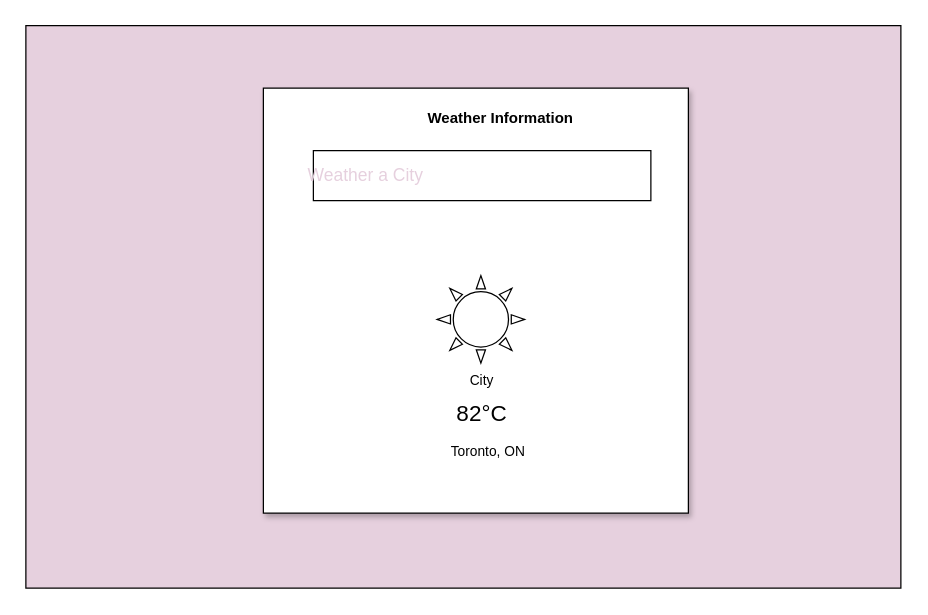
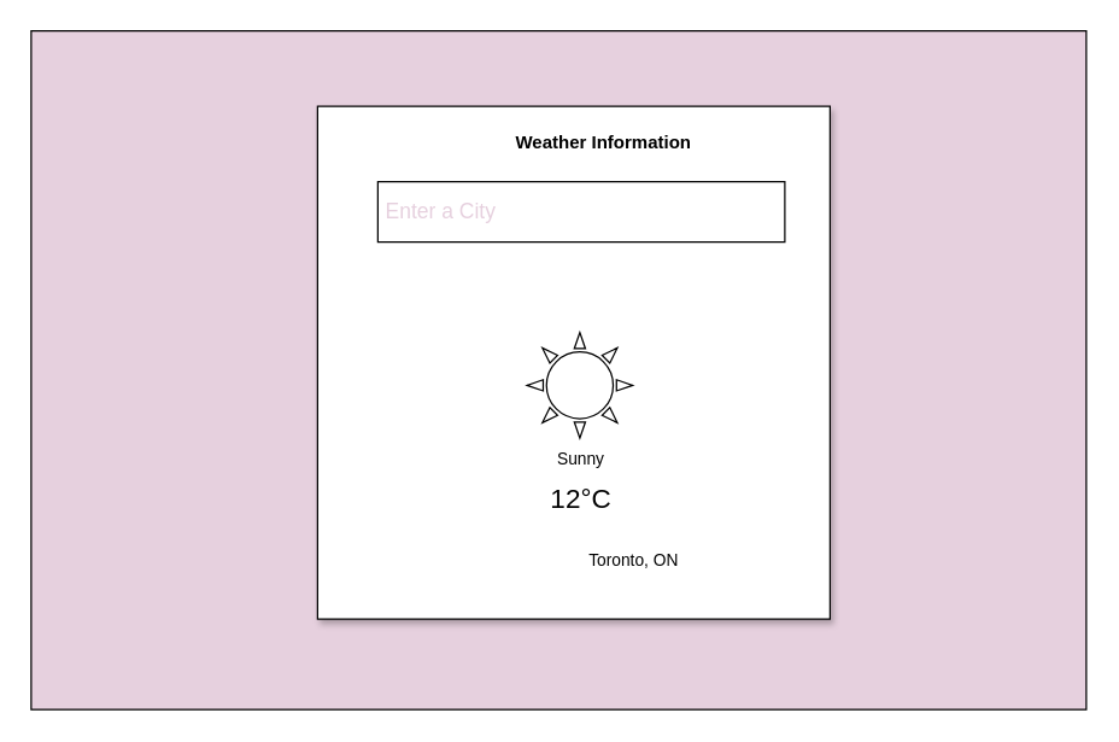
- <mxCell id="6" value="&lt;font color=&quot;#e6d0de&quot; style=&quot;font-size: 14px;&quot;&gt;Weather a City&lt;/font&gt;" style="text;html=1;strokeColor=none;fillColor=none;align=center;verticalAlign=middle;whiteSpace=wrap;rounded=0;shadow=0;" vertex="1" parent="1"><mxGeometry x="227" y="125" width="130" height="30" as="geometry" /></mxCell>
+ <mxCell id="6" value="&lt;font color=&quot;#e6d0de&quot; style=&quot;font-size: 14px;&quot;&gt;Enter a City&lt;/font&gt;" style="text;html=1;strokeColor=none;fillColor=none;align=center;verticalAlign=middle;whiteSpace=wrap;rounded=0;shadow=0;" vertex="1" parent="1"><mxGeometry x="227" y="125" width="130" height="30" as="geometry" /></mxCell>
- <mxCell id="9" value="&lt;font style=&quot;font-size: 11px;&quot;&gt;City&lt;/font&gt;" style="text;html=1;strokeColor=none;fillColor=none;align=center;verticalAlign=middle;whiteSpace=wrap;rounded=0;shadow=0;fontSize=18;fontColor=#000000;" vertex="1" parent="1"><mxGeometry x="355" y="287" width="60" height="30" as="geometry" /></mxCell>
+ <mxCell id="9" value="&lt;font style=&quot;font-size: 11px;&quot;&gt;Sunny&lt;/font&gt;" style="text;html=1;strokeColor=none;fillColor=none;align=center;verticalAlign=middle;whiteSpace=wrap;rounded=0;shadow=0;fontSize=18;fontColor=#000000;" vertex="1" parent="1"><mxGeometry x="355" y="287" width="60" height="30" as="geometry" /></mxCell>
- <mxCell id="7" value="&lt;font style=&quot;font-size: 18px;&quot; color=&quot;#000000&quot;&gt;82°C&lt;/font&gt;" style="text;html=1;strokeColor=none;fillColor=#FFFFFF;align=center;verticalAlign=middle;whiteSpace=wrap;rounded=0;shadow=0;fontSize=14;fontColor=#E6D0DE;" vertex="1" parent="1"><mxGeometry x="330" y="316" width="110" height="30" as="geometry" /></mxCell>
+ <mxCell id="7" value="&lt;font style=&quot;font-size: 18px;&quot; color=&quot;#000000&quot;&gt;12°C&lt;/font&gt;" style="text;html=1;strokeColor=none;fillColor=#FFFFFF;align=center;verticalAlign=middle;whiteSpace=wrap;rounded=0;shadow=0;fontSize=14;fontColor=#E6D0DE;" vertex="1" parent="1"><mxGeometry x="330" y="316" width="110" height="30" as="geometry" /></mxCell>
- <mxCell id="10" value="Toronto, ON" style="text;html=1;strokeColor=none;fillColor=none;align=center;verticalAlign=middle;whiteSpace=wrap;rounded=0;shadow=0;fontSize=11;fontColor=#000000;" vertex="1" parent="1"><mxGeometry x="290" y="346" width="200" height="30" as="geometry" /></mxCell>
+ <mxCell id="10" value="Toronto, ON" style="text;html=1;strokeColor=none;fillColor=none;align=center;verticalAlign=middle;whiteSpace=wrap;rounded=0;shadow=0;fontSize=11;fontColor=#000000;" vertex="1" parent="1"><mxGeometry x="320" y="356" width="200" height="30" as="geometry" /></mxCell>
